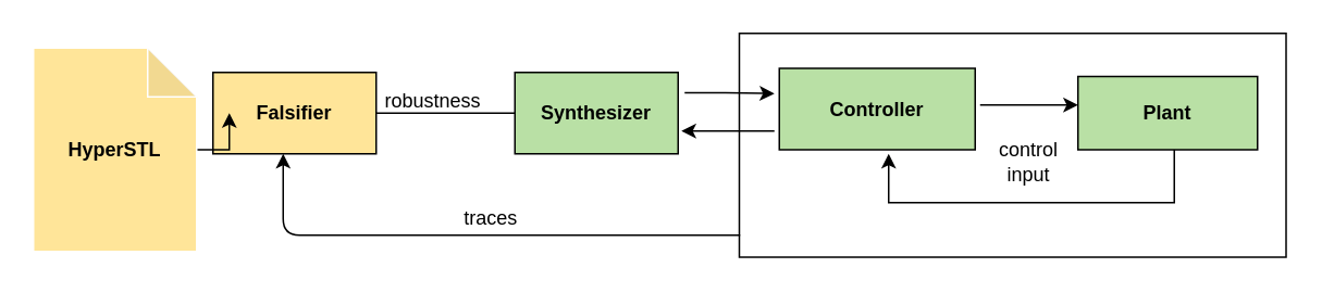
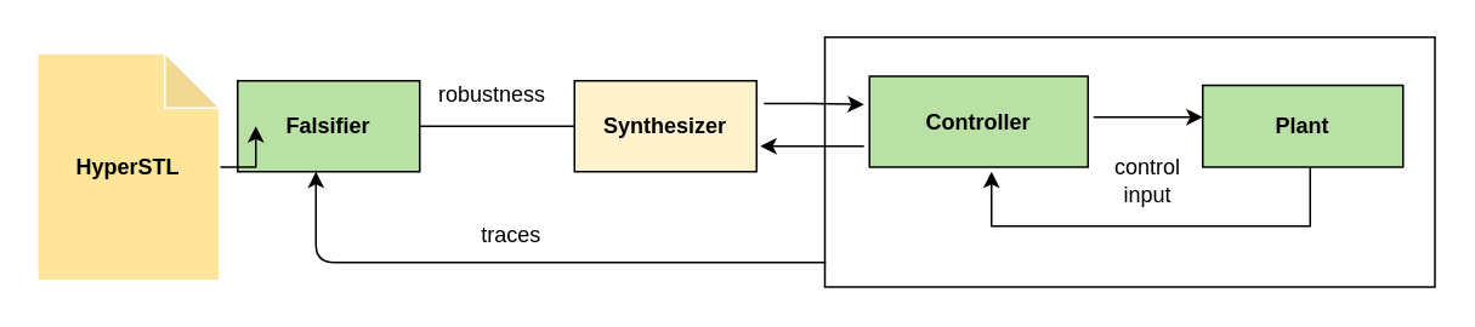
- <mxCell id="12" value="robustness" style="text;html=1;strokeColor=none;fillColor=none;align=center;verticalAlign=middle;whiteSpace=wrap;rounded=0;" parent="1" vertex="1"><mxGeometry x="245" y="51.5" width="40" height="20" as="geometry" /></mxCell>
+ <mxCell id="12" value="robustness" style="text;html=1;strokeColor=none;fillColor=none;align=center;verticalAlign=middle;whiteSpace=wrap;rounded=0;" parent="1" vertex="1"><mxGeometry x="250" y="41.5" width="40" height="20" as="geometry" /></mxCell>
- <mxCell id="3" value="&lt;b&gt;Falsifier&lt;/b&gt;" style="rounded=0;whiteSpace=wrap;html=1;fillColor=#ffe599;" parent="1" vertex="1"><mxGeometry x="130" y="44" width="100" height="50" as="geometry" /></mxCell>
+ <mxCell id="3" value="&lt;b&gt;Falsifier&lt;/b&gt;" style="rounded=0;whiteSpace=wrap;html=1;fillColor=#B9E0A5;" parent="1" vertex="1"><mxGeometry x="130" y="44" width="100" height="50" as="geometry" /></mxCell>
- <mxCell id="16" value="&lt;b&gt;Synthesizer&lt;/b&gt;" style="rounded=0;whiteSpace=wrap;html=1;fillColor=#B9E0A5;" vertex="1" parent="1"><mxGeometry x="315" y="44" width="100" height="50" as="geometry" /></mxCell>
+ <mxCell id="16" value="&lt;b&gt;Synthesizer&lt;/b&gt;" style="rounded=0;whiteSpace=wrap;html=1;fillColor=#fff2cc;" vertex="1" parent="1"><mxGeometry x="315" y="44" width="100" height="50" as="geometry" /></mxCell>
- <mxCell id="15" value="traces" style="text;html=1;align=center;verticalAlign=middle;resizable=0;points=[];autosize=1;strokeColor=none;" vertex="1" parent="1"><mxGeometry x="275" y="124" width="50" height="20" as="geometry" /></mxCell>
+ <mxCell id="15" value="traces" style="text;html=1;align=center;verticalAlign=middle;resizable=0;points=[];autosize=1;strokeColor=none;" vertex="1" parent="1"><mxGeometry x="255" y="119" width="50" height="20" as="geometry" /></mxCell>
